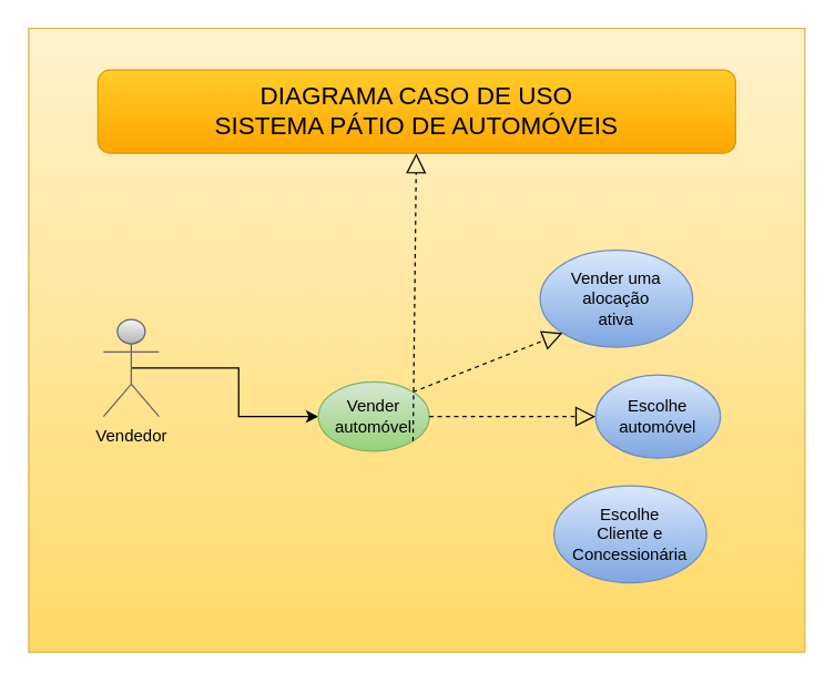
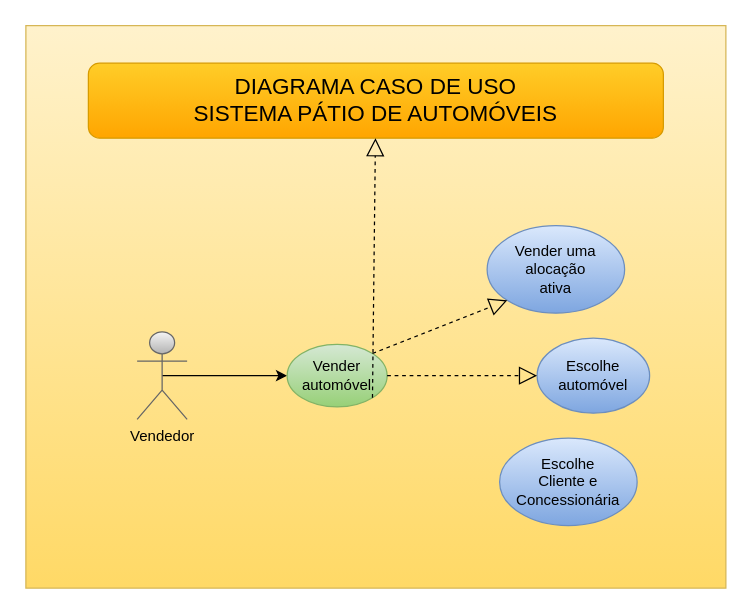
- <mxCell id="5" value="Vendedor" style="shape=umlActor;verticalLabelPosition=bottom;verticalAlign=top;html=1;outlineConnect=0;fillColor=#f5f5f5;gradientColor=#b3b3b3;strokeColor=#666666;" vertex="1" parent="1"><mxGeometry x="74" y="230" width="40" height="70" as="geometry" /></mxCell>
+ <mxCell id="5" value="Vendedor" style="shape=umlActor;verticalLabelPosition=bottom;verticalAlign=top;html=1;outlineConnect=0;fillColor=#f5f5f5;gradientColor=#b3b3b3;strokeColor=#666666;" vertex="1" parent="1"><mxGeometry x="109" y="265" width="40" height="70" as="geometry" /></mxCell>
